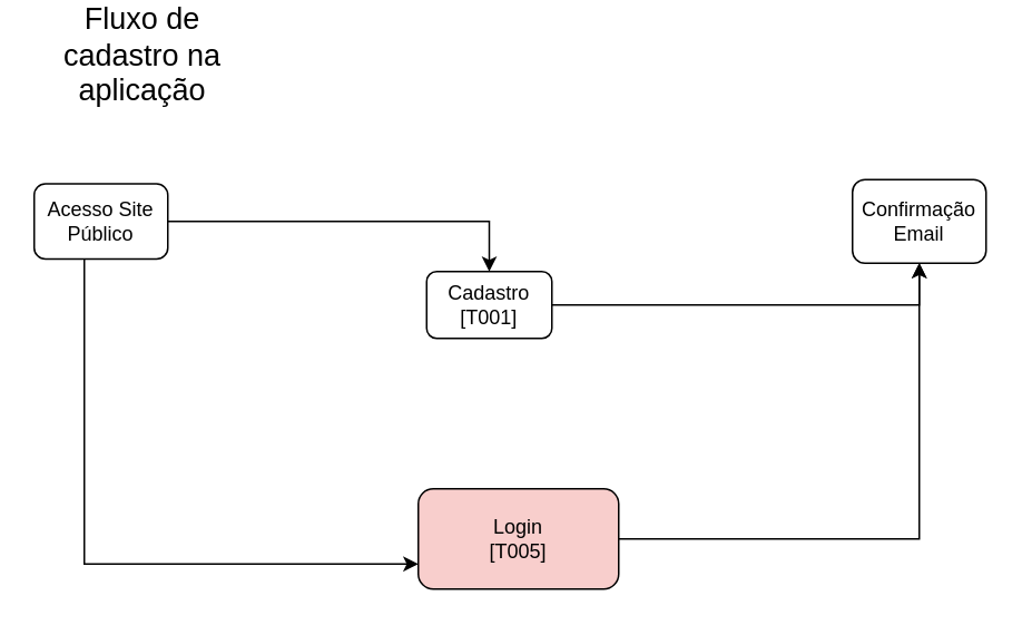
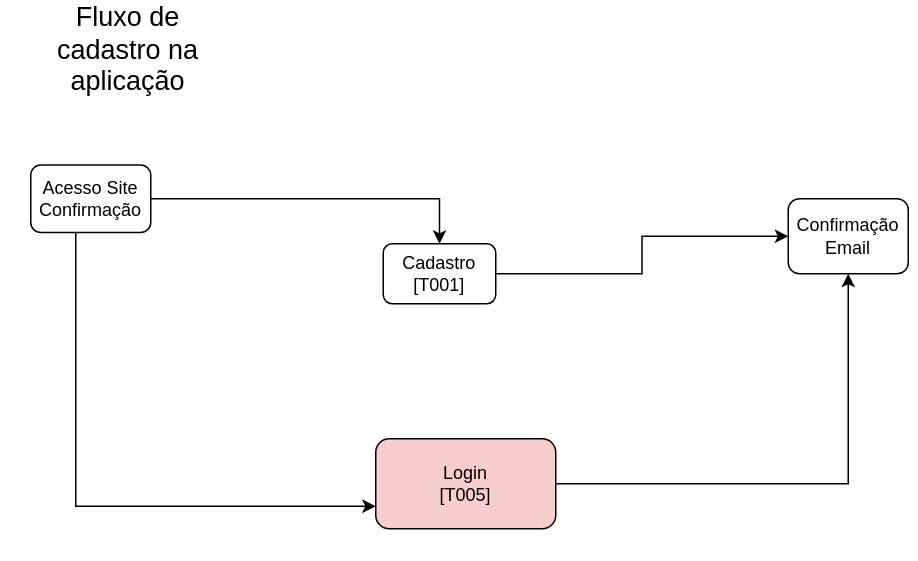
- <mxCell id="4" value="Acesso Site Público" style="rounded=1;whiteSpace=wrap;html=1;" parent="1" vertex="1"><mxGeometry x="20" y="97.5" width="80" height="45" as="geometry" /></mxCell>
+ <mxCell id="4" value="Acesso Site Confirmação" style="rounded=1;whiteSpace=wrap;html=1;" parent="1" vertex="1"><mxGeometry x="20" y="97.5" width="80" height="45" as="geometry" /></mxCell>
- <mxCell id="7" value="Confirmação Email" style="rounded=1;whiteSpace=wrap;html=1;" parent="1" vertex="1"><mxGeometry x="510" y="95" width="80" height="50" as="geometry" /></mxCell>
+ <mxCell id="7" value="Confirmação Email" style="rounded=1;whiteSpace=wrap;html=1;" parent="1" vertex="1"><mxGeometry x="525" y="120" width="80" height="50" as="geometry" /></mxCell>
